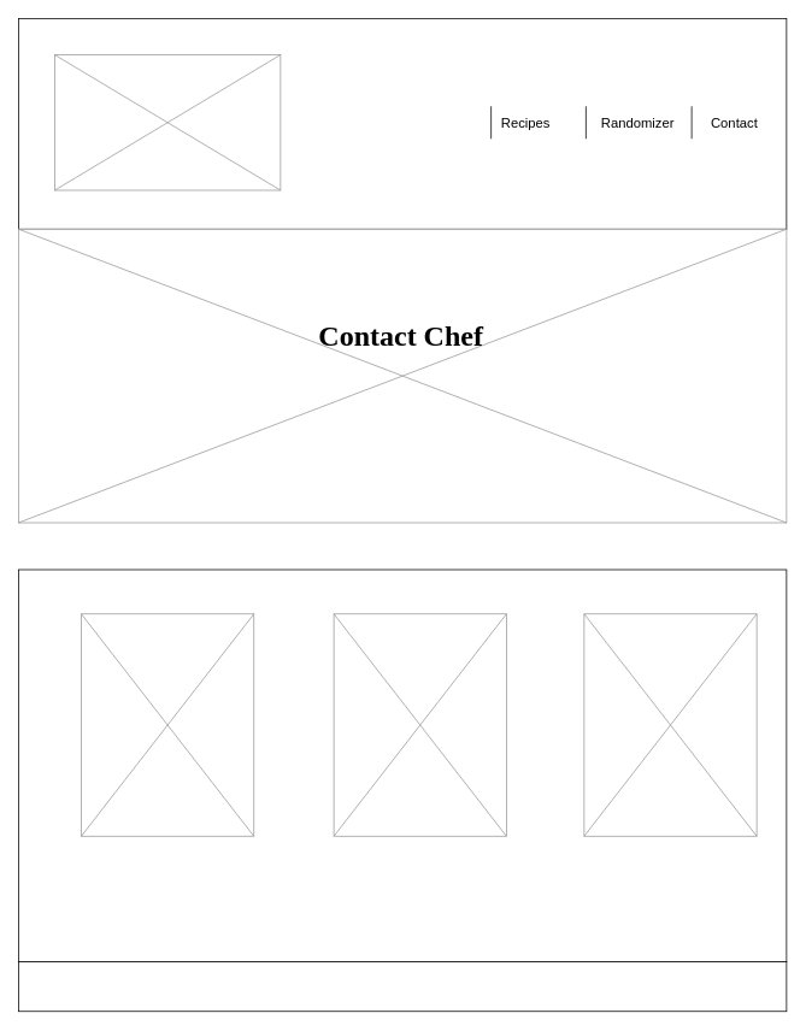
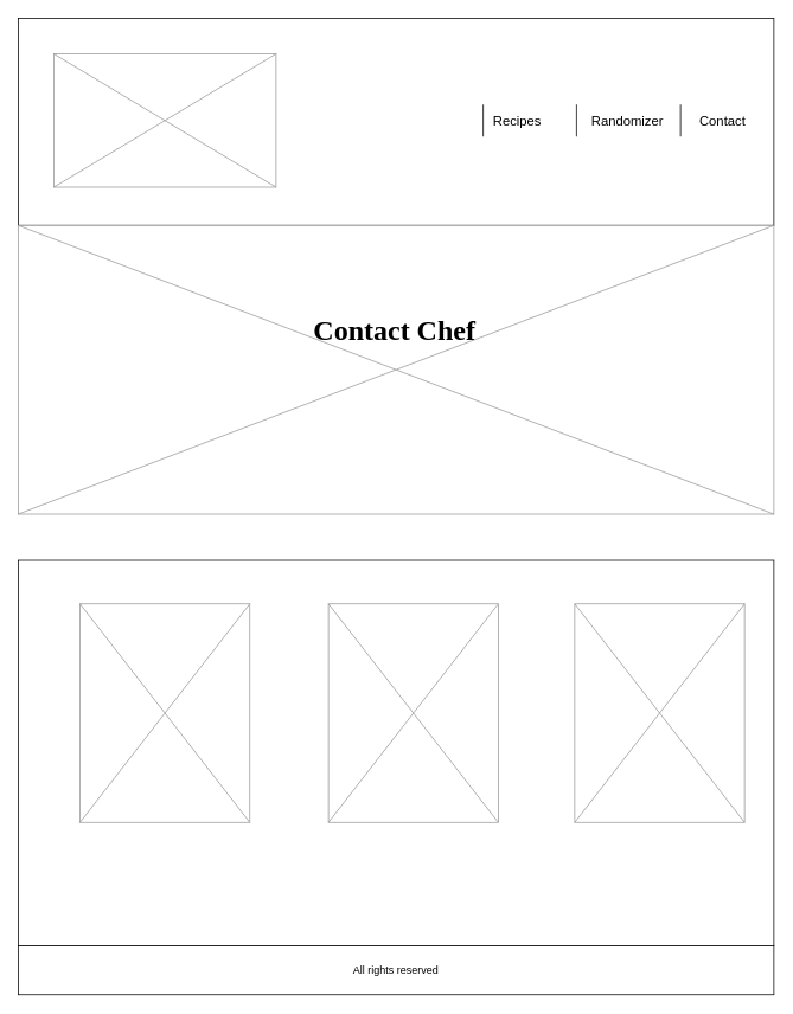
+ <mxCell id="18" value="All rights reserved" style="text;html=1;align=center;verticalAlign=middle;whiteSpace=wrap;rounded=0;" vertex="1" parent="1"><mxGeometry x="365" y="1076.5" width="160" height="30" as="geometry" /></mxCell>
